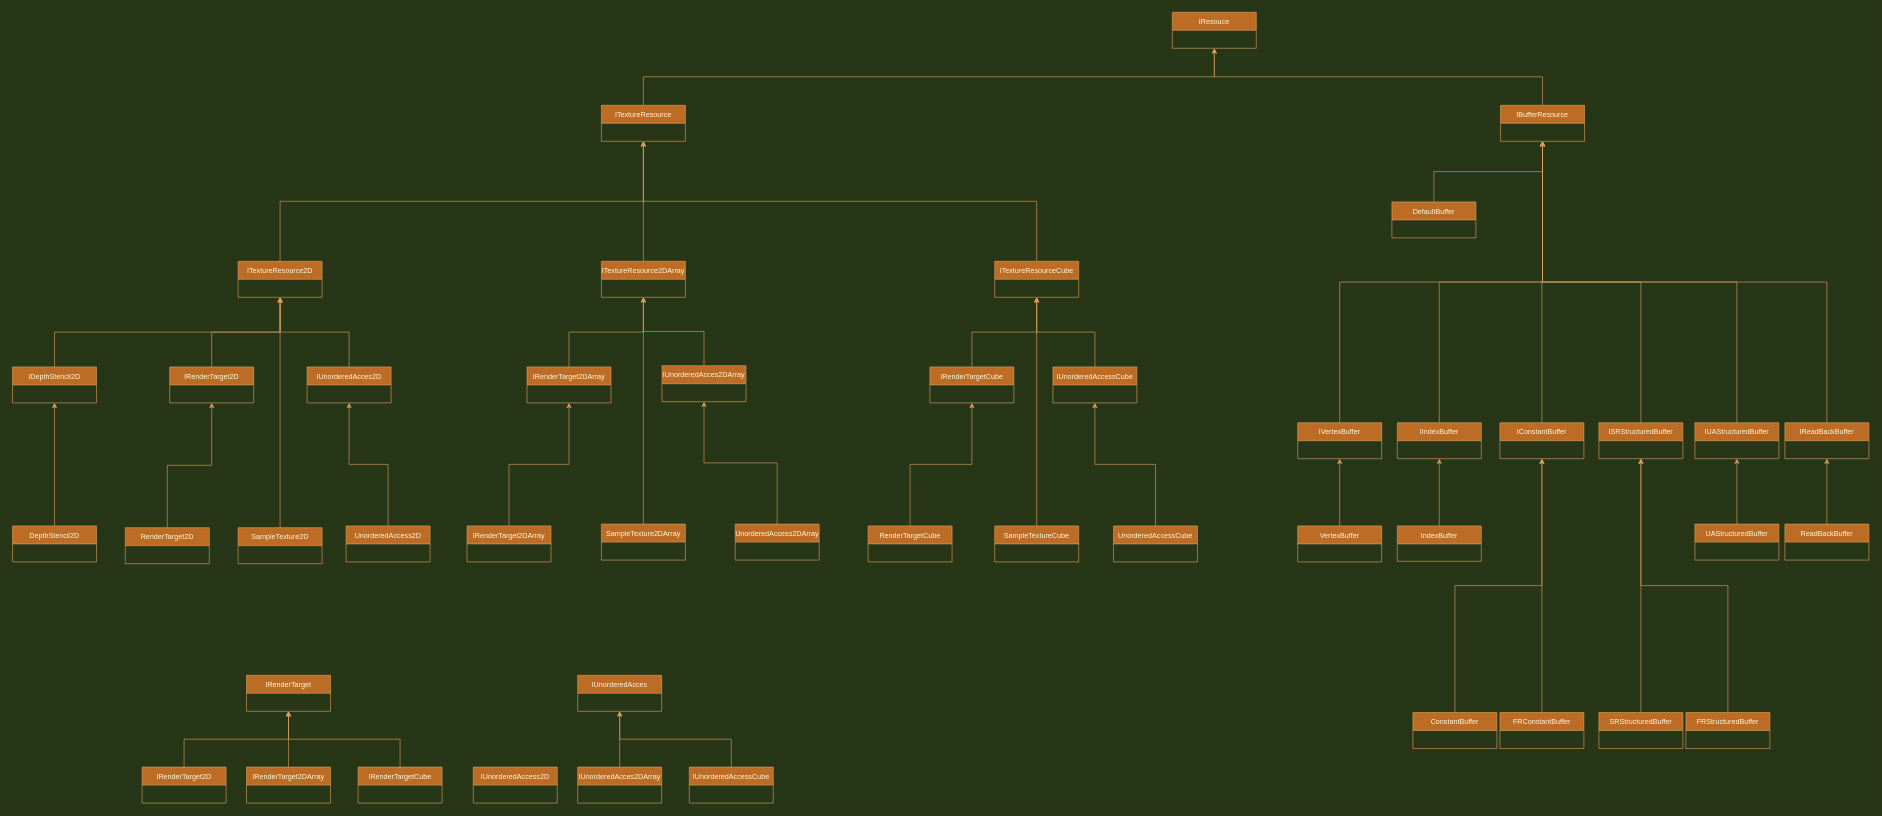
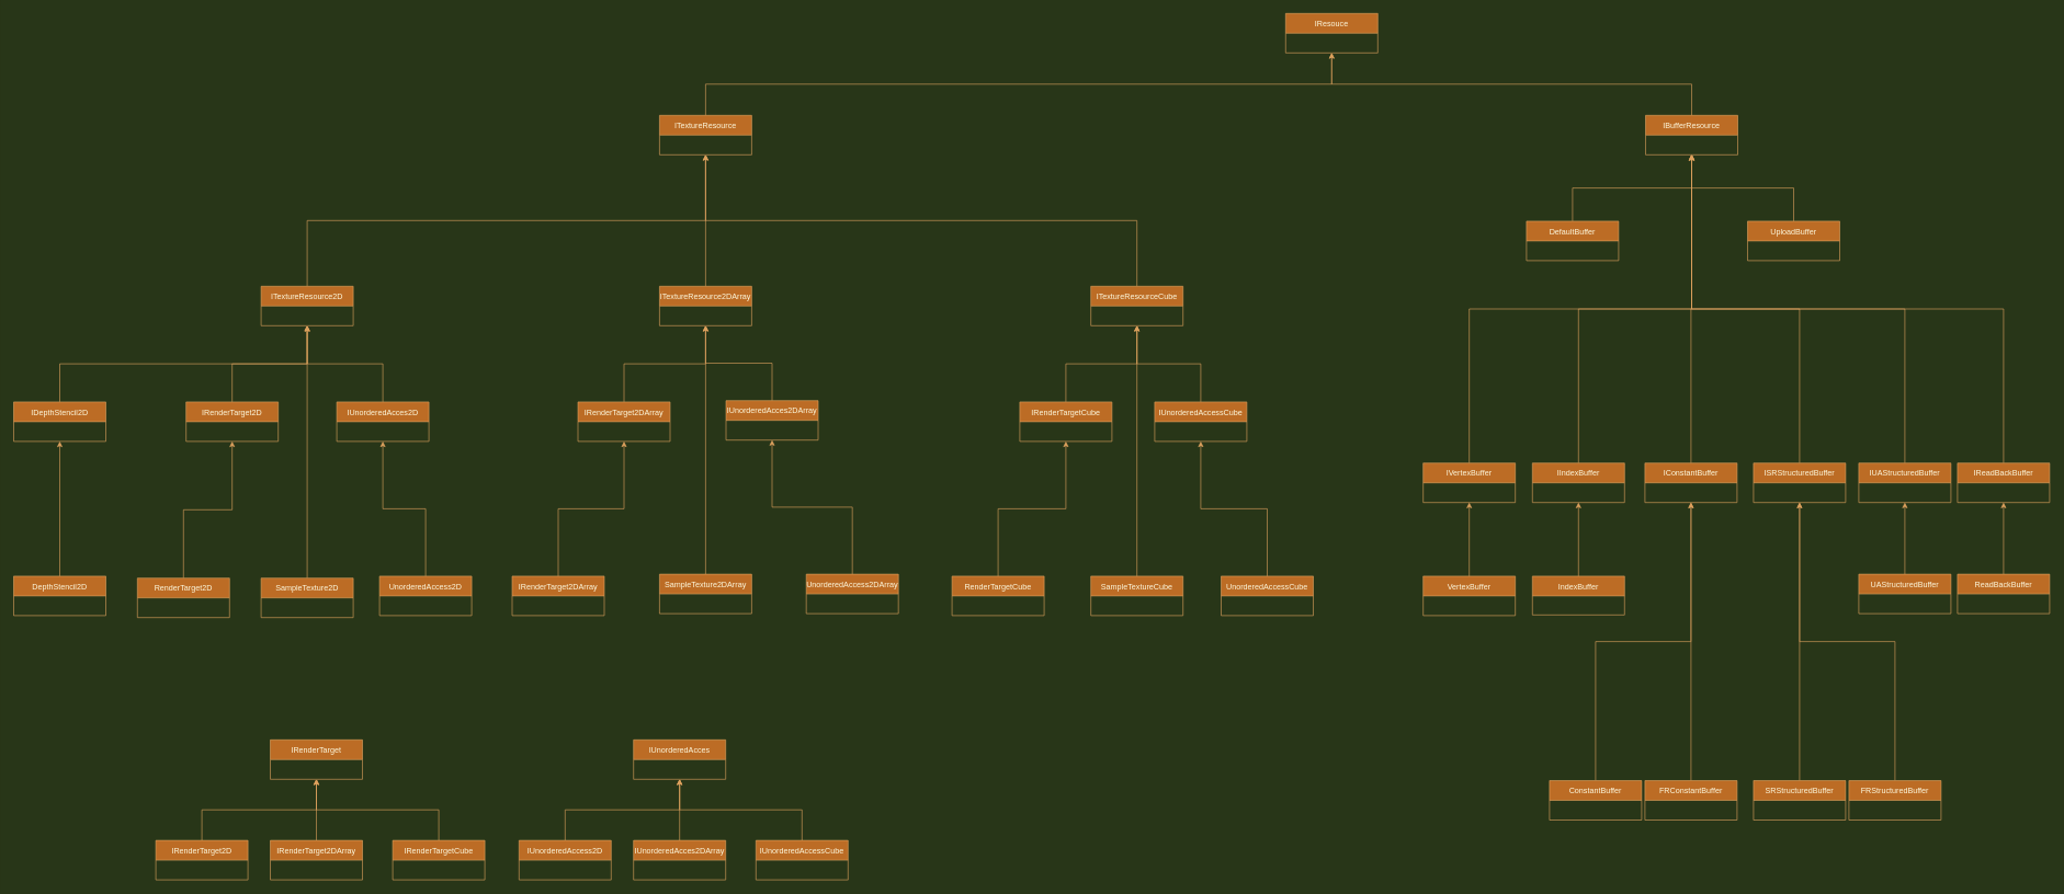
+ <mxCell id="59" style="edgeStyle=orthogonalEdgeStyle;rounded=0;orthogonalLoop=1;jettySize=auto;html=1;exitX=0.5;exitY=0;exitDx=0;exitDy=0;fontColor=#FEFAE0;strokeColor=#DDA15E;fillColor=#BC6C25;" edge="1" parent="1" source="60" target="6"><mxGeometry relative="1" as="geometry" /></mxCell>
+ <mxCell id="60" value="UploadBuffer" style="swimlane;fontStyle=0;childLayout=stackLayout;horizontal=1;startSize=30;horizontalStack=0;resizeParent=1;resizeParentMax=0;resizeLast=0;collapsible=1;marginBottom=0;fontColor=#FEFAE0;strokeColor=#DDA15E;fillColor=#BC6C25;" vertex="1" parent="1"><mxGeometry x="2655" y="336" width="140" height="60" as="geometry" /></mxCell>
+ <mxCell id="71" style="edgeStyle=orthogonalEdgeStyle;rounded=0;orthogonalLoop=1;jettySize=auto;html=1;exitX=0.5;exitY=0;exitDx=0;exitDy=0;fontColor=#FEFAE0;strokeColor=#DDA15E;fillColor=#BC6C25;" edge="1" parent="1" source="72" target="70"><mxGeometry relative="1" as="geometry" /></mxCell>
